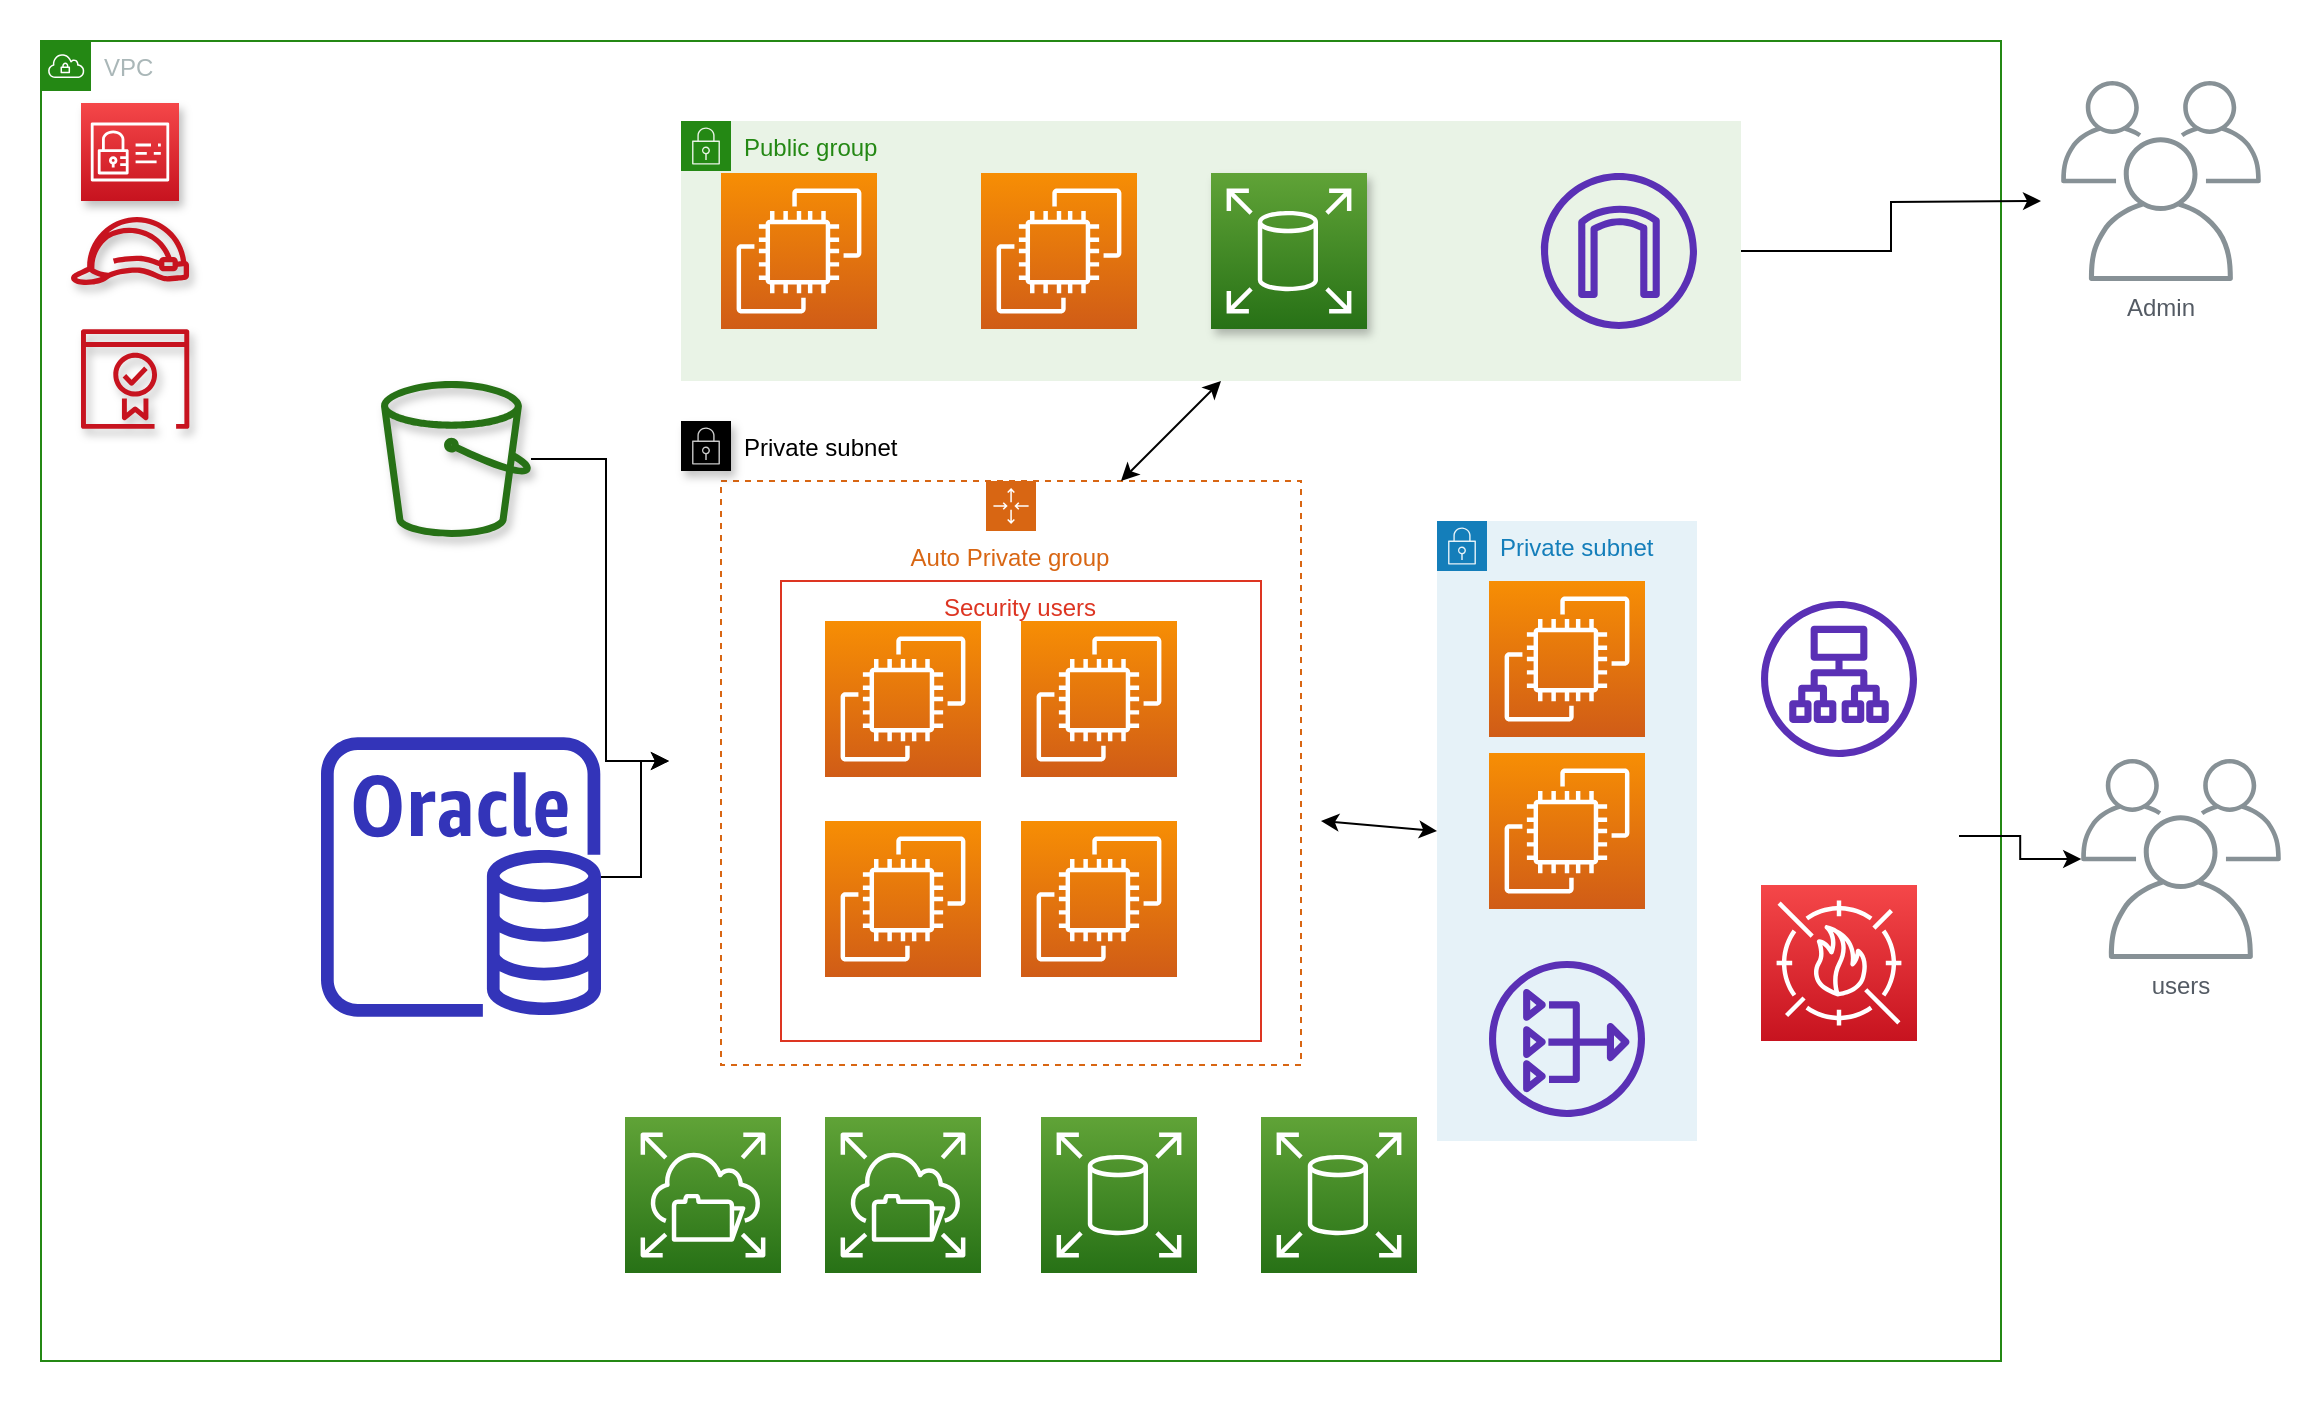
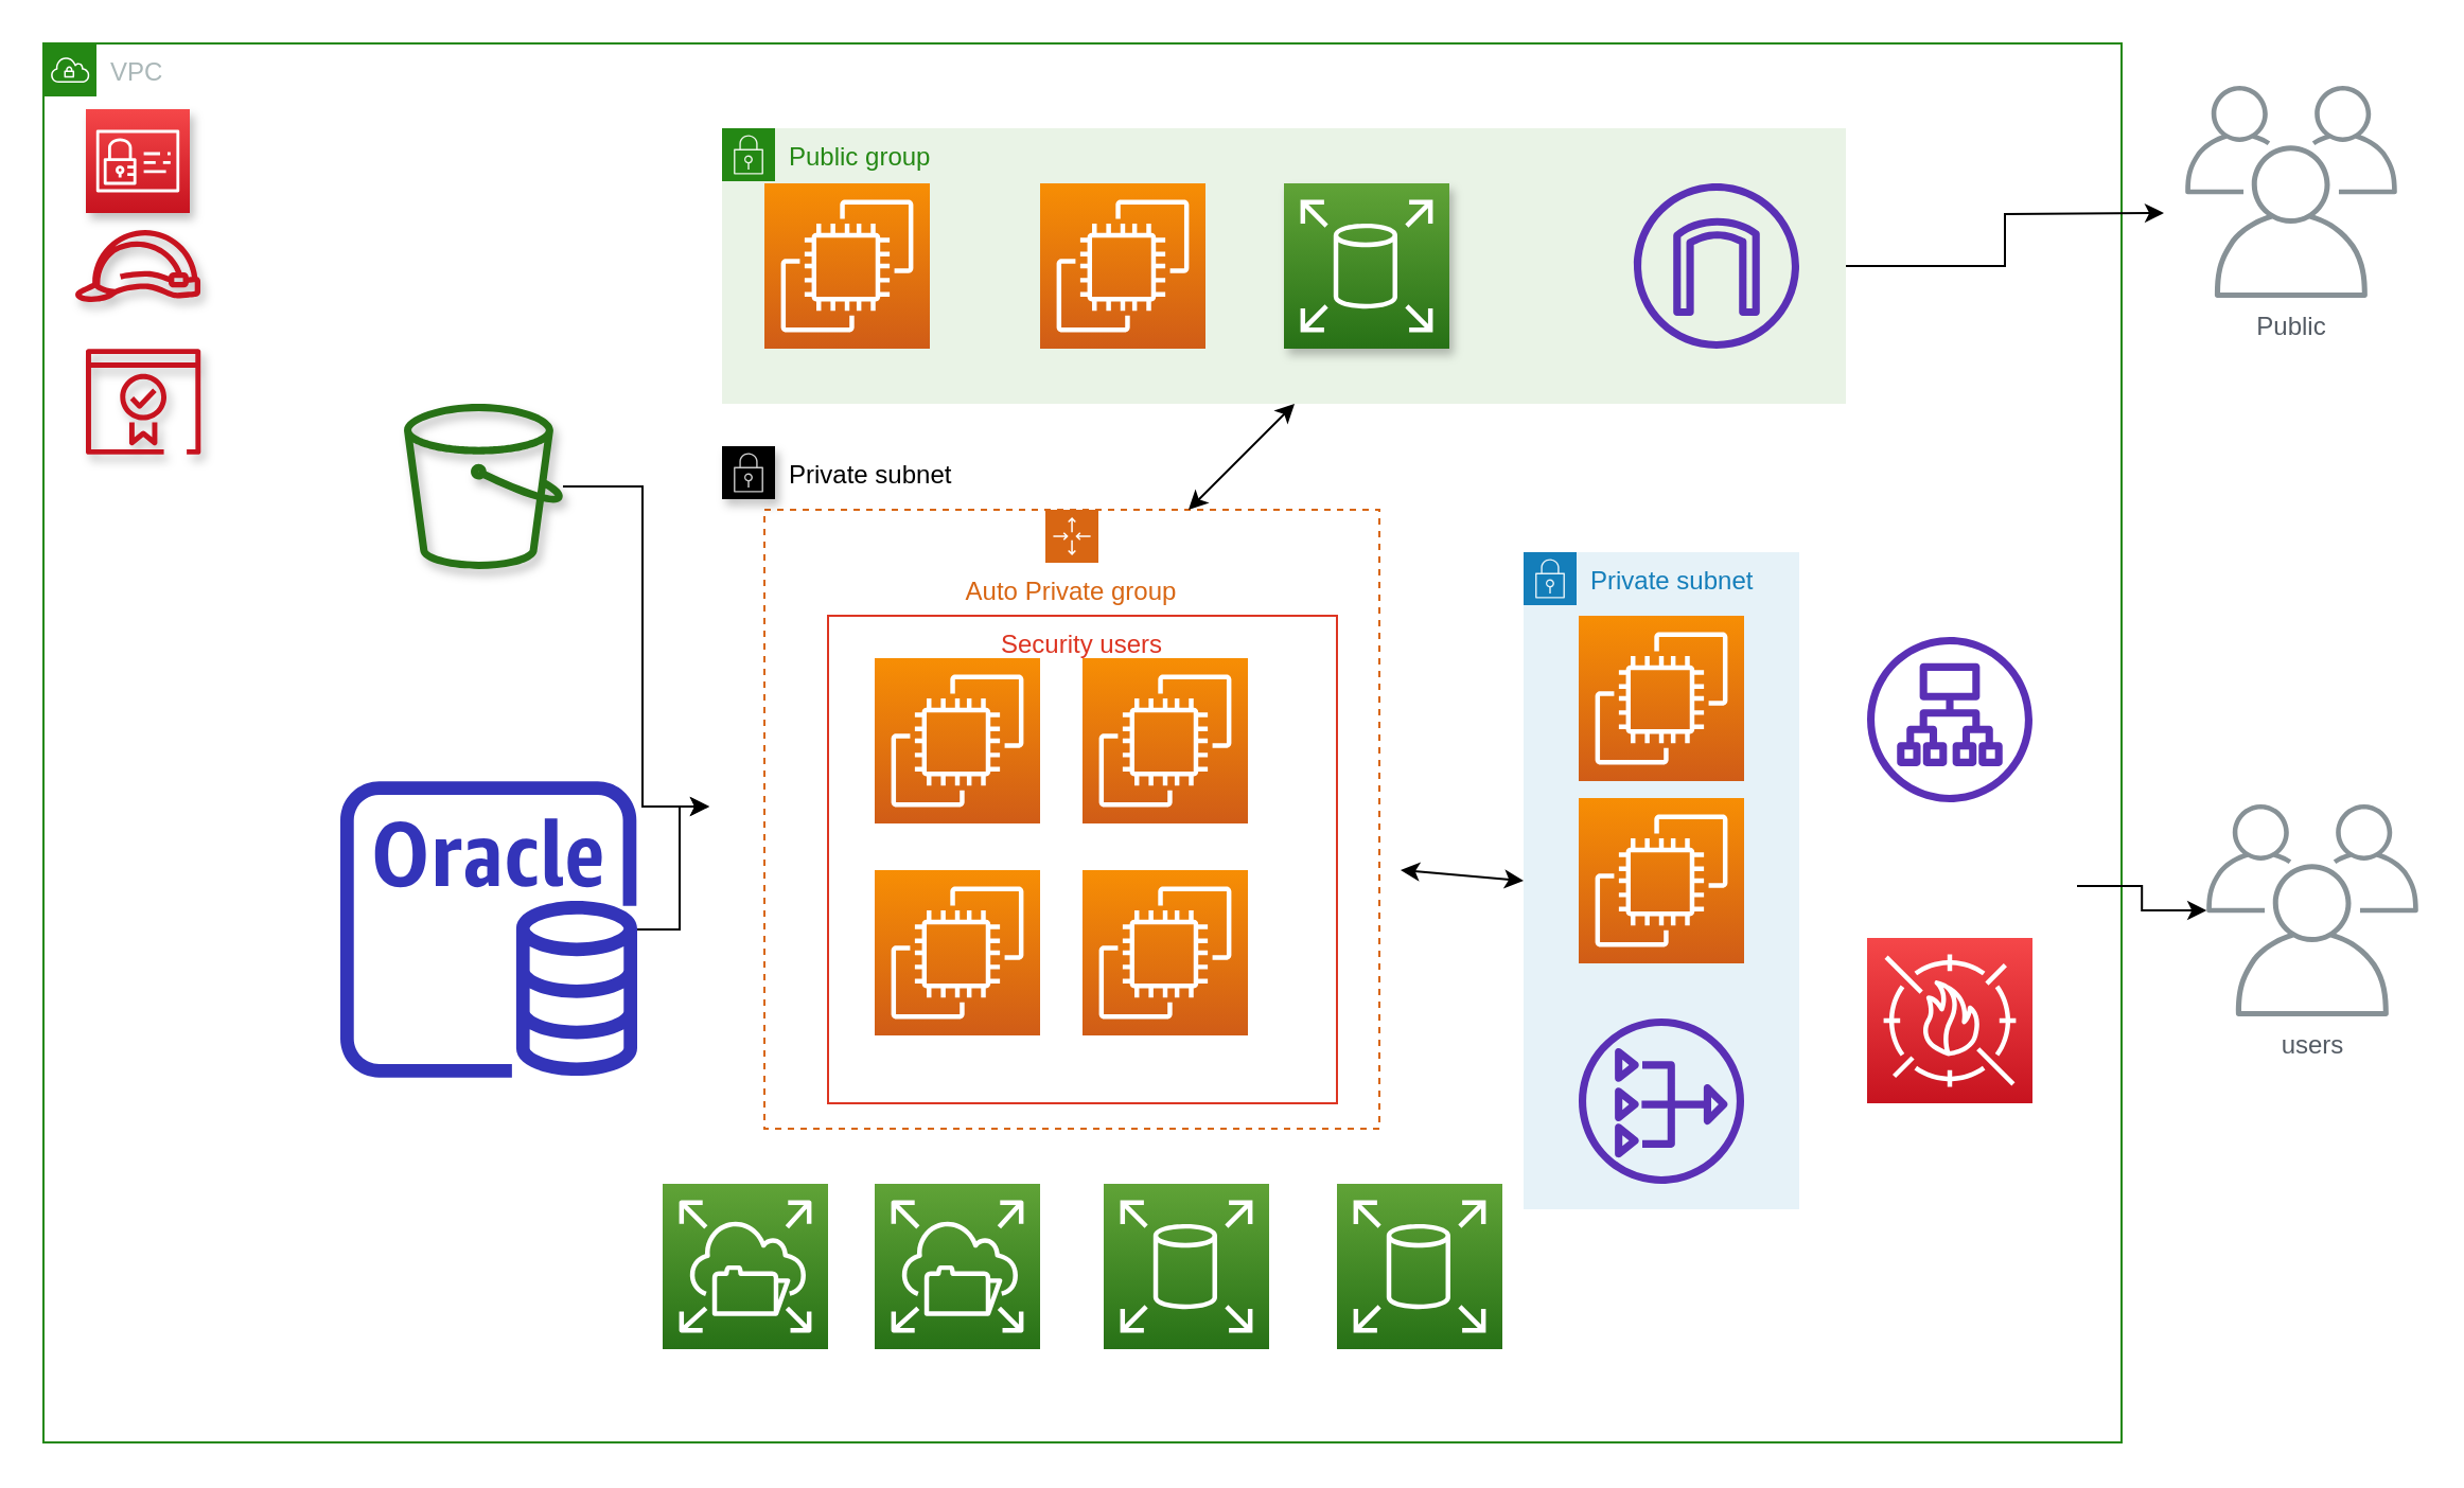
- <mxCell id="22" value="Admin" style="outlineConnect=0;gradientColor=none;fontColor=#545B64;strokeColor=none;fillColor=#879196;dashed=0;verticalLabelPosition=bottom;verticalAlign=top;align=center;html=1;fontSize=12;fontStyle=0;aspect=fixed;shape=mxgraph.aws4.illustration_users;pointerEvents=1;shadow=0;" vertex="1" parent="1"><mxGeometry x="1030" y="40" width="100" height="100" as="geometry" /></mxCell>
+ <mxCell id="22" value="Public" style="outlineConnect=0;gradientColor=none;fontColor=#545B64;strokeColor=none;fillColor=#879196;dashed=0;verticalLabelPosition=bottom;verticalAlign=top;align=center;html=1;fontSize=12;fontStyle=0;aspect=fixed;shape=mxgraph.aws4.illustration_users;pointerEvents=1;shadow=0;" vertex="1" parent="1"><mxGeometry x="1030" y="40" width="100" height="100" as="geometry" /></mxCell>
